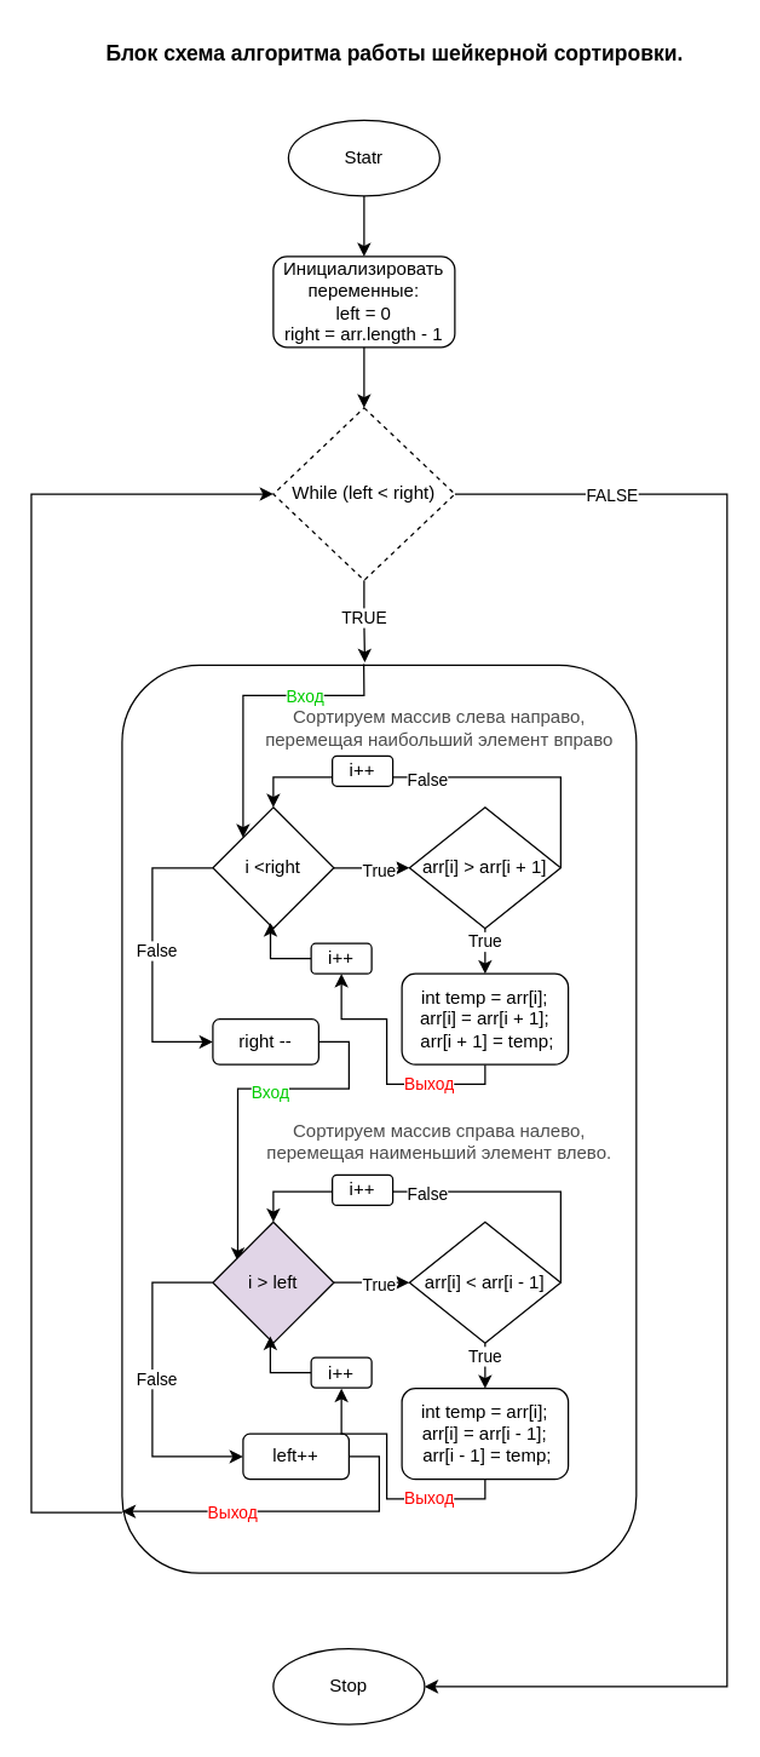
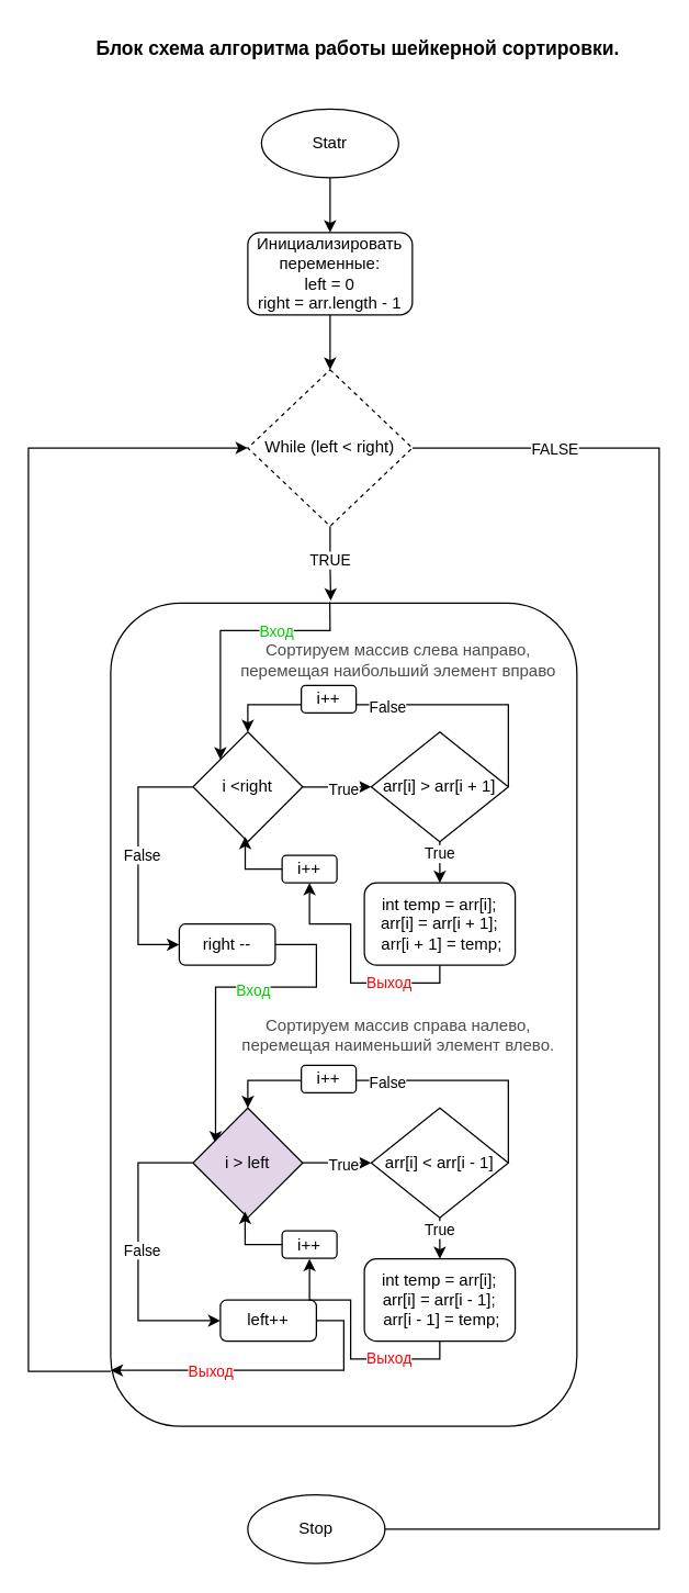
- <mxCell id="21" value="&lt;div&gt;right --&lt;/div&gt;" style="rounded=1;whiteSpace=wrap;html=1;fontSize=12;glass=0;strokeWidth=1;shadow=0;" vertex="1" parent="1"><mxGeometry x="140" y="673" width="70" height="30" as="geometry" /></mxCell>
+ <mxCell id="21" value="&lt;div&gt;right --&lt;/div&gt;" style="rounded=1;whiteSpace=wrap;html=1;fontSize=12;glass=0;strokeWidth=1;shadow=0;" vertex="1" parent="1"><mxGeometry x="130" y="673" width="70" height="30" as="geometry" /></mxCell>
- <mxCell id="7" style="edgeStyle=orthogonalEdgeStyle;rounded=0;orthogonalLoop=1;jettySize=auto;html=1;exitX=1;exitY=0.5;exitDx=0;exitDy=0;entryX=1;entryY=0.5;entryDx=0;entryDy=0;" edge="1" parent="1" source="11" target="4"><mxGeometry relative="1" as="geometry"><mxPoint x="493" y="889" as="targetPoint" /><Array as="points"><mxPoint x="480" y="326" /><mxPoint x="480" y="1114" /></Array></mxGeometry></mxCell>
+ <mxCell id="7" style="edgeStyle=orthogonalEdgeStyle;rounded=0;orthogonalLoop=1;jettySize=auto;html=1;exitX=1;exitY=0.5;exitDx=0;exitDy=0;entryX=1;entryY=0.5;entryDx=0;entryDy=0;endArrow=none;" edge="1" parent="1" source="11" target="4"><mxGeometry relative="1" as="geometry"><mxPoint x="493" y="889" as="targetPoint" /><Array as="points"><mxPoint x="480" y="326" /><mxPoint x="480" y="1114" /></Array></mxGeometry></mxCell>
